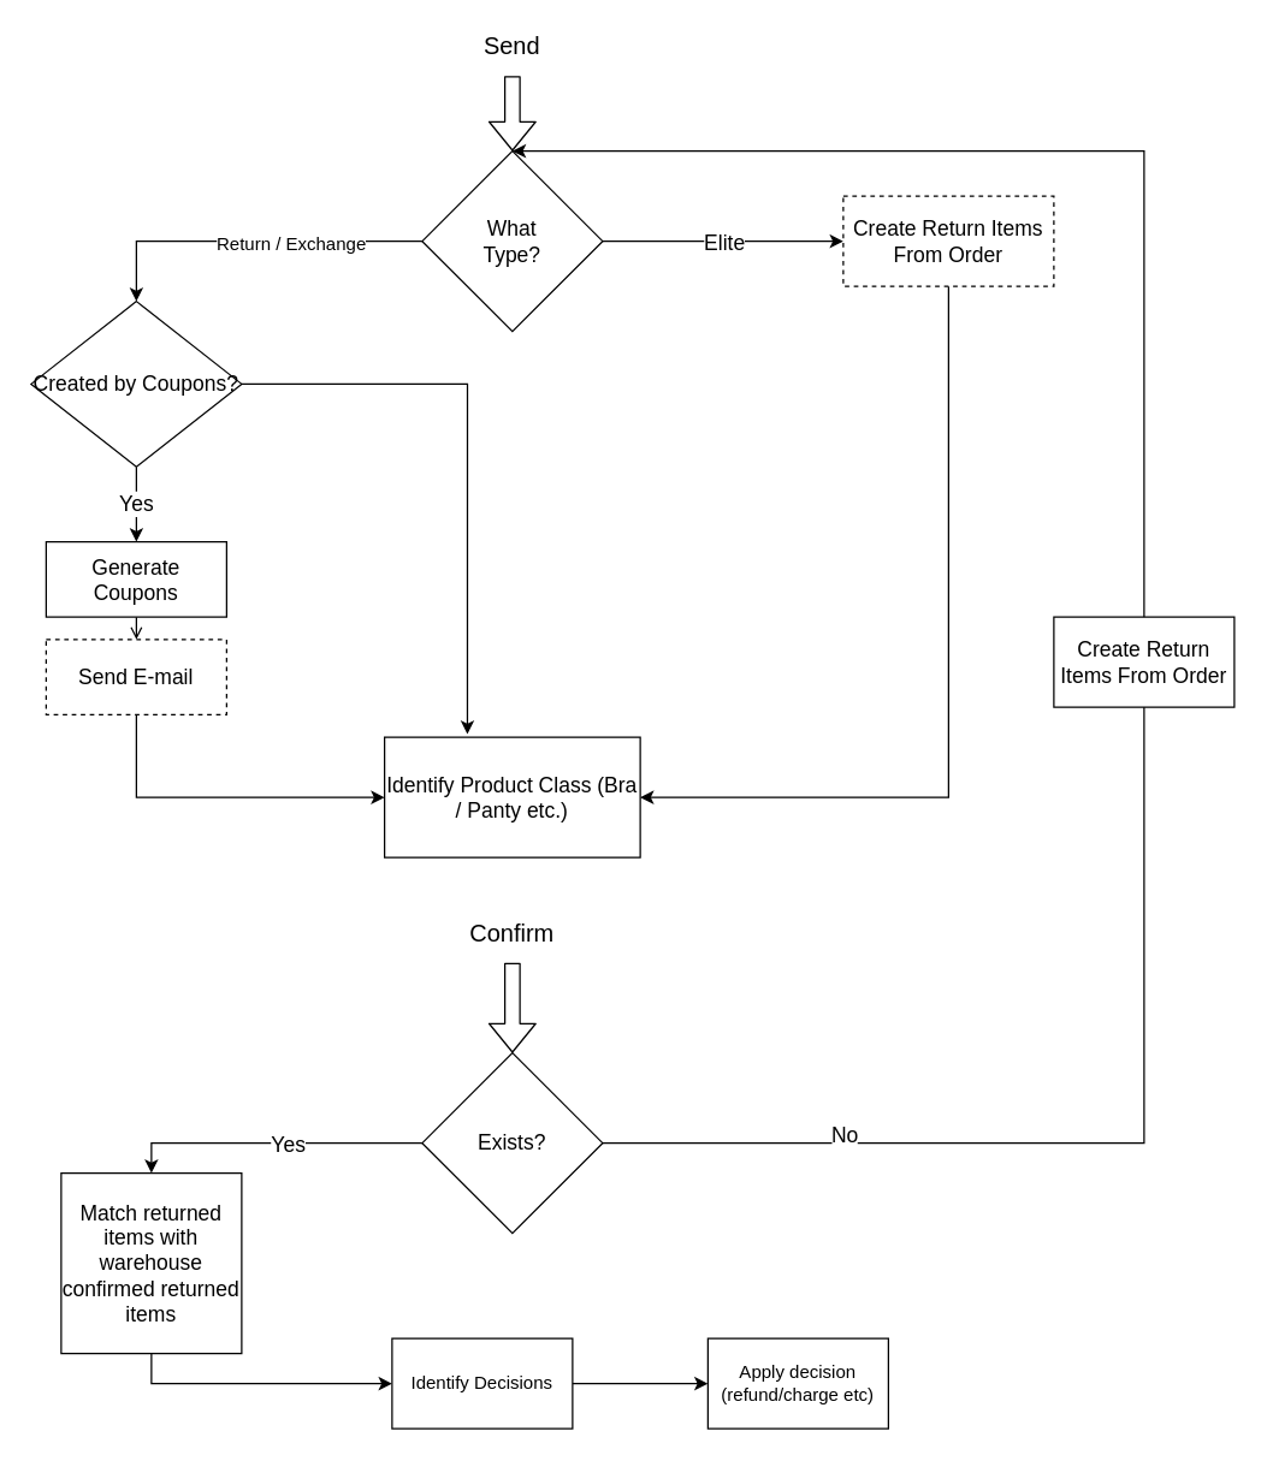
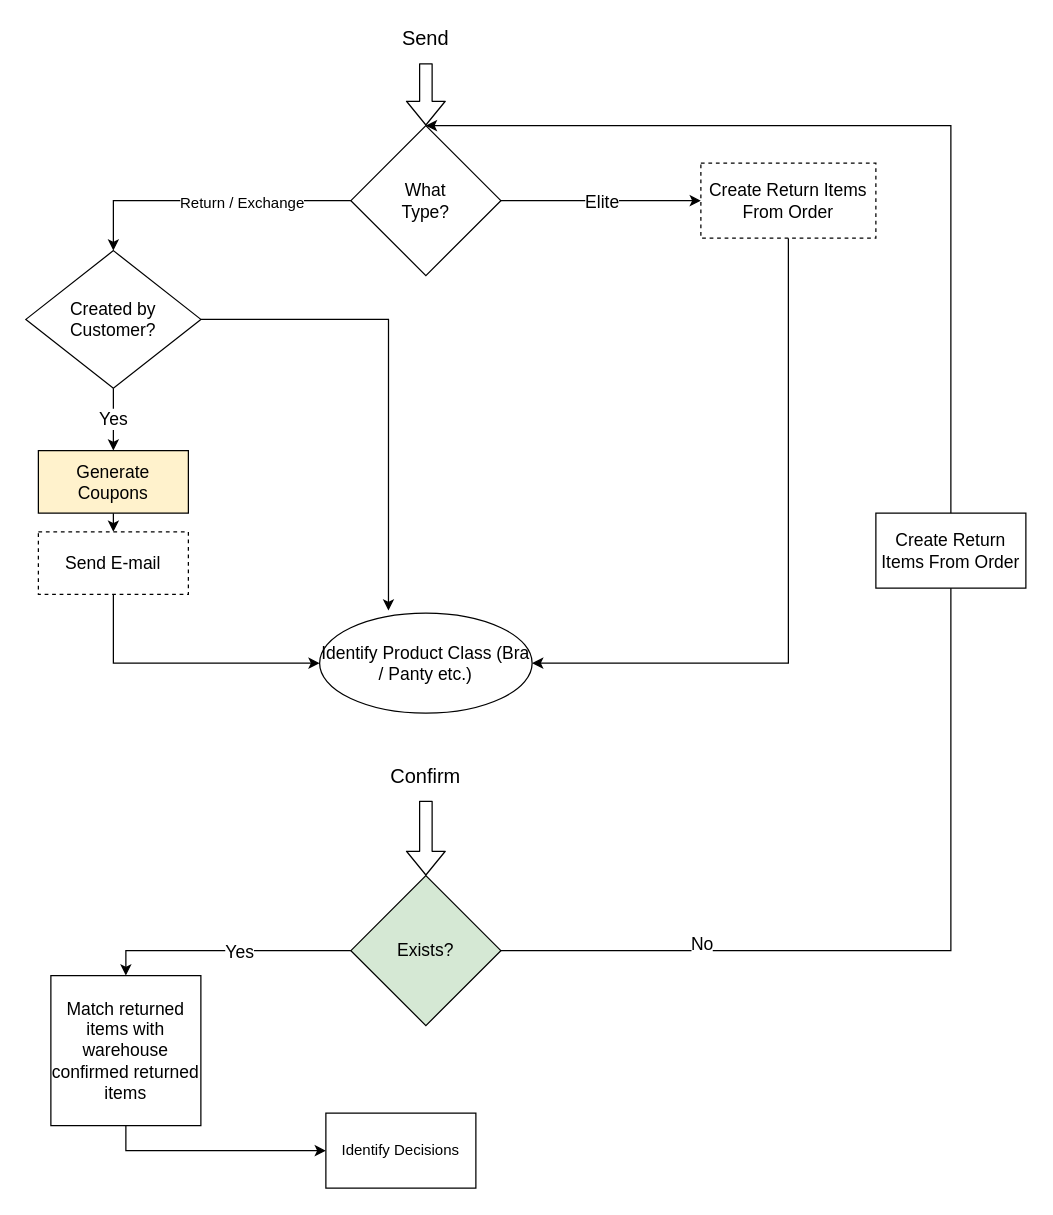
- <mxCell id="13" value="Created by Coupons?" style="rhombus;whiteSpace=wrap;html=1;fontSize=14;" vertex="1" parent="1"><mxGeometry x="20" y="200" width="140" height="110" as="geometry" /></mxCell>
+ <mxCell id="13" value="Created by Customer?" style="rhombus;whiteSpace=wrap;html=1;fontSize=14;" vertex="1" parent="1"><mxGeometry x="20" y="200" width="140" height="110" as="geometry" /></mxCell>
- <mxCell id="15" value="Generate Coupons" style="rounded=0;whiteSpace=wrap;html=1;fontSize=14;" vertex="1" parent="1"><mxGeometry x="30" y="360" width="120" height="50" as="geometry" /></mxCell>
+ <mxCell id="15" value="Generate Coupons" style="rounded=0;whiteSpace=wrap;html=1;fontSize=14;fillColor=#fff2cc;" vertex="1" parent="1"><mxGeometry x="30" y="360" width="120" height="50" as="geometry" /></mxCell>
- <mxCell id="14" style="edgeStyle=orthogonalEdgeStyle;rounded=0;orthogonalLoop=1;jettySize=auto;html=1;exitX=0.5;exitY=1;exitDx=0;exitDy=0;entryX=0.5;entryY=0;entryDx=0;entryDy=0;fontSize=14;endArrow=open;" edge="1" parent="1" source="15" target="18"><mxGeometry relative="1" as="geometry" /></mxCell>
+ <mxCell id="14" style="edgeStyle=orthogonalEdgeStyle;rounded=0;orthogonalLoop=1;jettySize=auto;html=1;exitX=0.5;exitY=1;exitDx=0;exitDy=0;entryX=0.5;entryY=0;entryDx=0;entryDy=0;fontSize=14;" edge="1" parent="1" source="15" target="18"><mxGeometry relative="1" as="geometry" /></mxCell>
- <mxCell id="16" value="Identify Product Class (Bra / Panty etc.)" style="rounded=0;whiteSpace=wrap;html=1;fontSize=14;" vertex="1" parent="1"><mxGeometry x="255" y="490" width="170" height="80" as="geometry" /></mxCell>
+ <mxCell id="16" value="Identify Product Class (Bra / Panty etc.)" style="ellipse;whiteSpace=wrap;html=1;fontSize=14;" vertex="1" parent="1"><mxGeometry x="255" y="490" width="170" height="80" as="geometry" /></mxCell>
- <mxCell id="24" value="Exists?" style="rhombus;whiteSpace=wrap;html=1;fontSize=14;" vertex="1" parent="1"><mxGeometry x="280" y="700" width="120" height="120" as="geometry" /></mxCell>
+ <mxCell id="24" value="Exists?" style="rhombus;whiteSpace=wrap;html=1;fontSize=14;fillColor=#d5e8d4;" vertex="1" parent="1"><mxGeometry x="280" y="700" width="120" height="120" as="geometry" /></mxCell>
- <mxCell id="28" style="edgeStyle=orthogonalEdgeStyle;rounded=0;orthogonalLoop=1;jettySize=auto;html=1;exitX=1;exitY=0.5;exitDx=0;exitDy=0;entryX=0;entryY=0.5;entryDx=0;entryDy=0;fontSize=14;" edge="1" parent="1" source="29" target="30"><mxGeometry relative="1" as="geometry" /></mxCell>
- <mxCell id="30" value="Apply decision&lt;br&gt;(refund/charge etc)&lt;br&gt;" style="rounded=0;whiteSpace=wrap;html=1;" vertex="1" parent="1"><mxGeometry x="470" y="890" width="120" height="60" as="geometry" /></mxCell>
